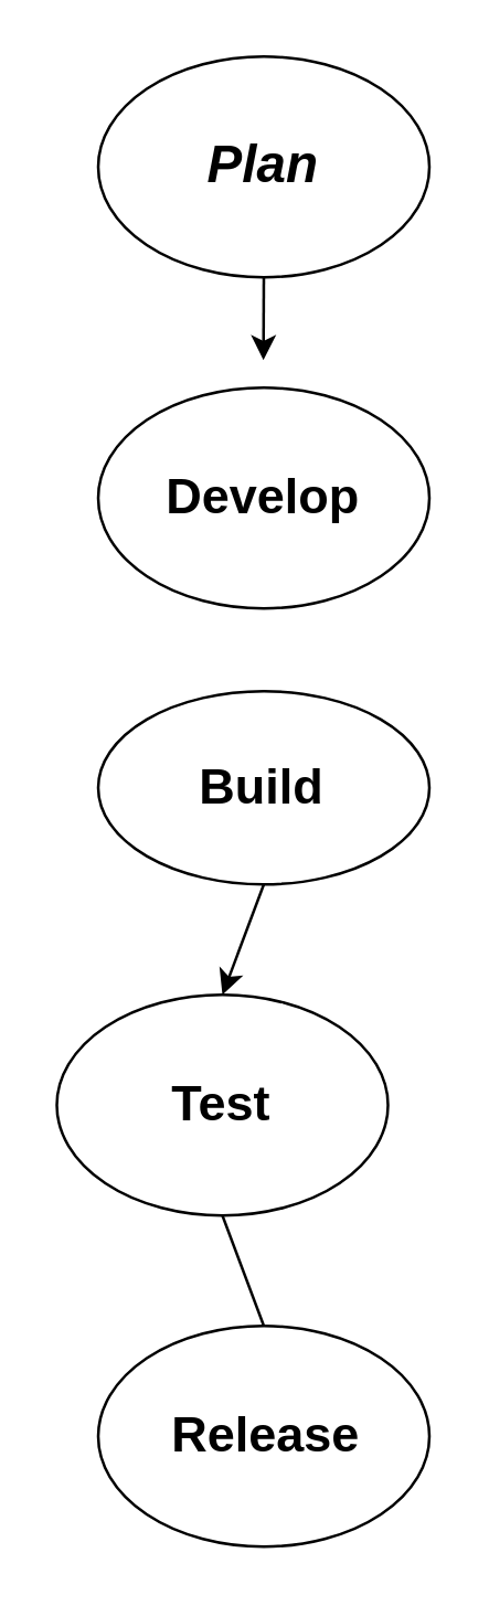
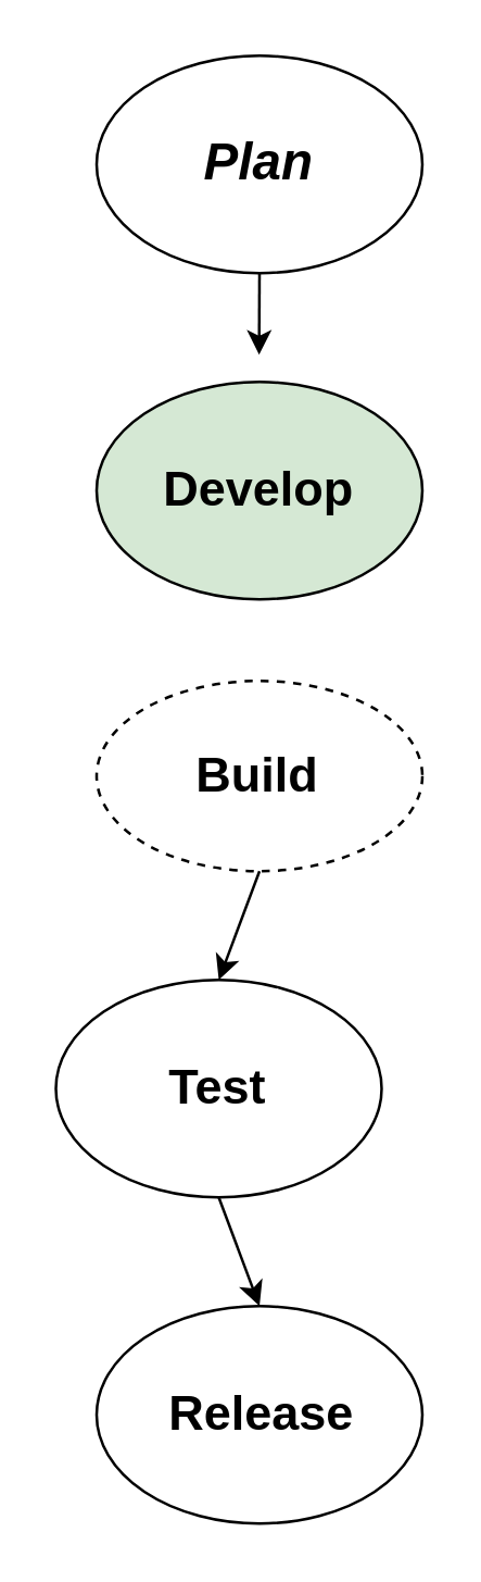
- <mxCell id="4" value="Develop" style="ellipse;whiteSpace=wrap;html=1;fontSize=18;fontStyle=1" parent="1" vertex="1"><mxGeometry x="35" y="140" width="120" height="80" as="geometry" /></mxCell>
+ <mxCell id="4" value="Develop" style="ellipse;whiteSpace=wrap;html=1;fontSize=18;fontStyle=1;fillColor=#d5e8d4;" parent="1" vertex="1"><mxGeometry x="35" y="140" width="120" height="80" as="geometry" /></mxCell>
- <mxCell id="5" value="&amp;nbsp; &amp;nbsp; &amp;nbsp; &amp;nbsp;Build" style="ellipse;whiteSpace=wrap;html=1;fontStyle=1;fontSize=18;align=left;" parent="1" vertex="1"><mxGeometry x="35" y="250" width="120" height="70" as="geometry" /></mxCell>
+ <mxCell id="5" value="&amp;nbsp; &amp;nbsp; &amp;nbsp; &amp;nbsp;Build" style="ellipse;whiteSpace=wrap;html=1;fontStyle=1;fontSize=18;align=left;dashed=1;" parent="1" vertex="1"><mxGeometry x="35" y="250" width="120" height="70" as="geometry" /></mxCell>
- <mxCell id="9" value="" style="endArrow=none;html=1;rounded=0;entryX=0.5;entryY=0;entryDx=0;entryDy=0;exitX=0.5;exitY=1;exitDx=0;exitDy=0;" edge="1" parent="1" source="6" target="7"><mxGeometry width="50" height="50" relative="1" as="geometry"><mxPoint x="95" y="460" as="sourcePoint" /><mxPoint x="65" y="240" as="targetPoint" /></mxGeometry></mxCell>
+ <mxCell id="9" value="" style="endArrow=classic;html=1;rounded=0;entryX=0.5;entryY=0;entryDx=0;entryDy=0;exitX=0.5;exitY=1;exitDx=0;exitDy=0;" edge="1" parent="1" source="6" target="7"><mxGeometry width="50" height="50" relative="1" as="geometry"><mxPoint x="95" y="460" as="sourcePoint" /><mxPoint x="65" y="240" as="targetPoint" /></mxGeometry></mxCell>
